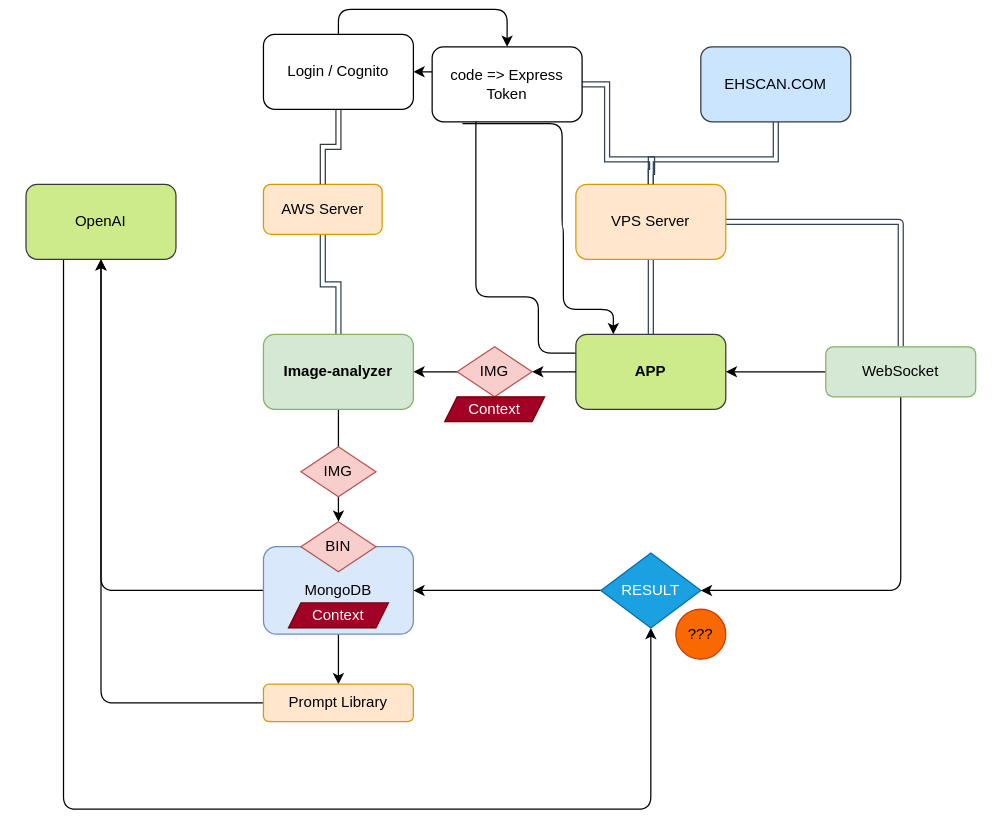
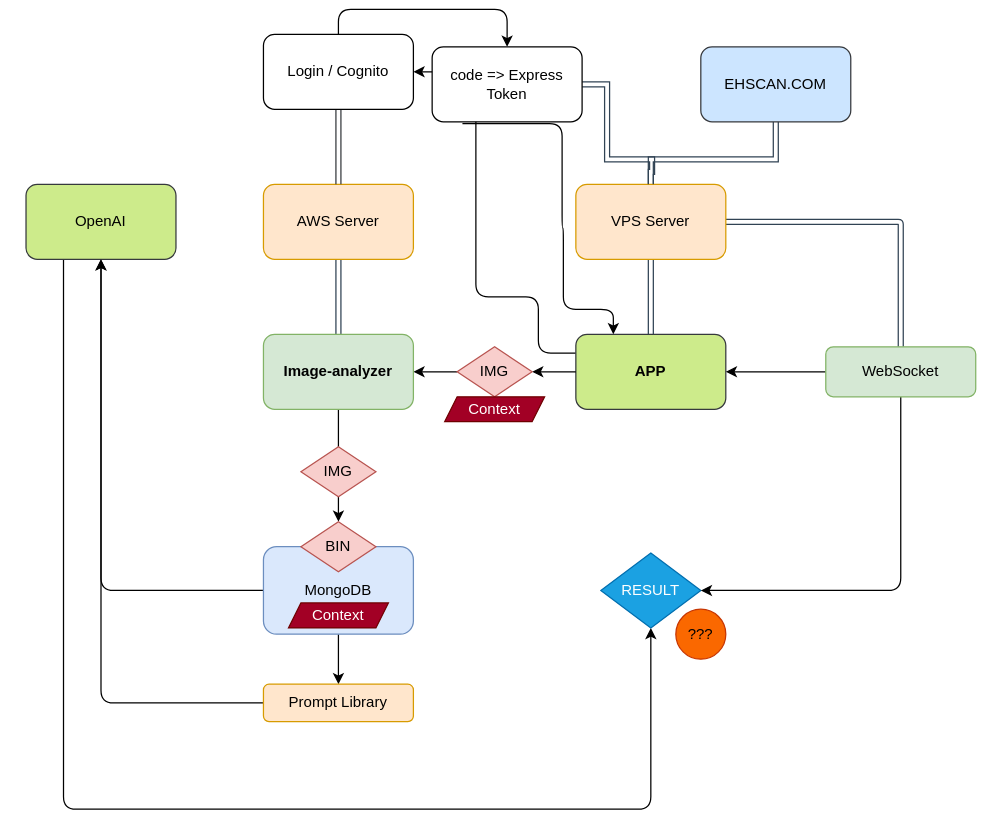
- <mxCell id="6" value="AWS Server" style="rounded=1;whiteSpace=wrap;html=1;fillColor=#ffe6cc;strokeColor=#d79b00;" vertex="1" parent="1"><mxGeometry x="210" y="140" width="95" height="40" as="geometry" /></mxCell>
+ <mxCell id="6" value="AWS Server" style="rounded=1;whiteSpace=wrap;html=1;fillColor=#ffe6cc;strokeColor=#d79b00;" vertex="1" parent="1"><mxGeometry x="210" y="140" width="120" height="60" as="geometry" /></mxCell>
- <mxCell id="26" style="edgeStyle=orthogonalEdgeStyle;rounded=0;orthogonalLoop=1;jettySize=auto;html=1;" edge="1" parent="1" source="27" target="16"><mxGeometry relative="1" as="geometry" /></mxCell>
